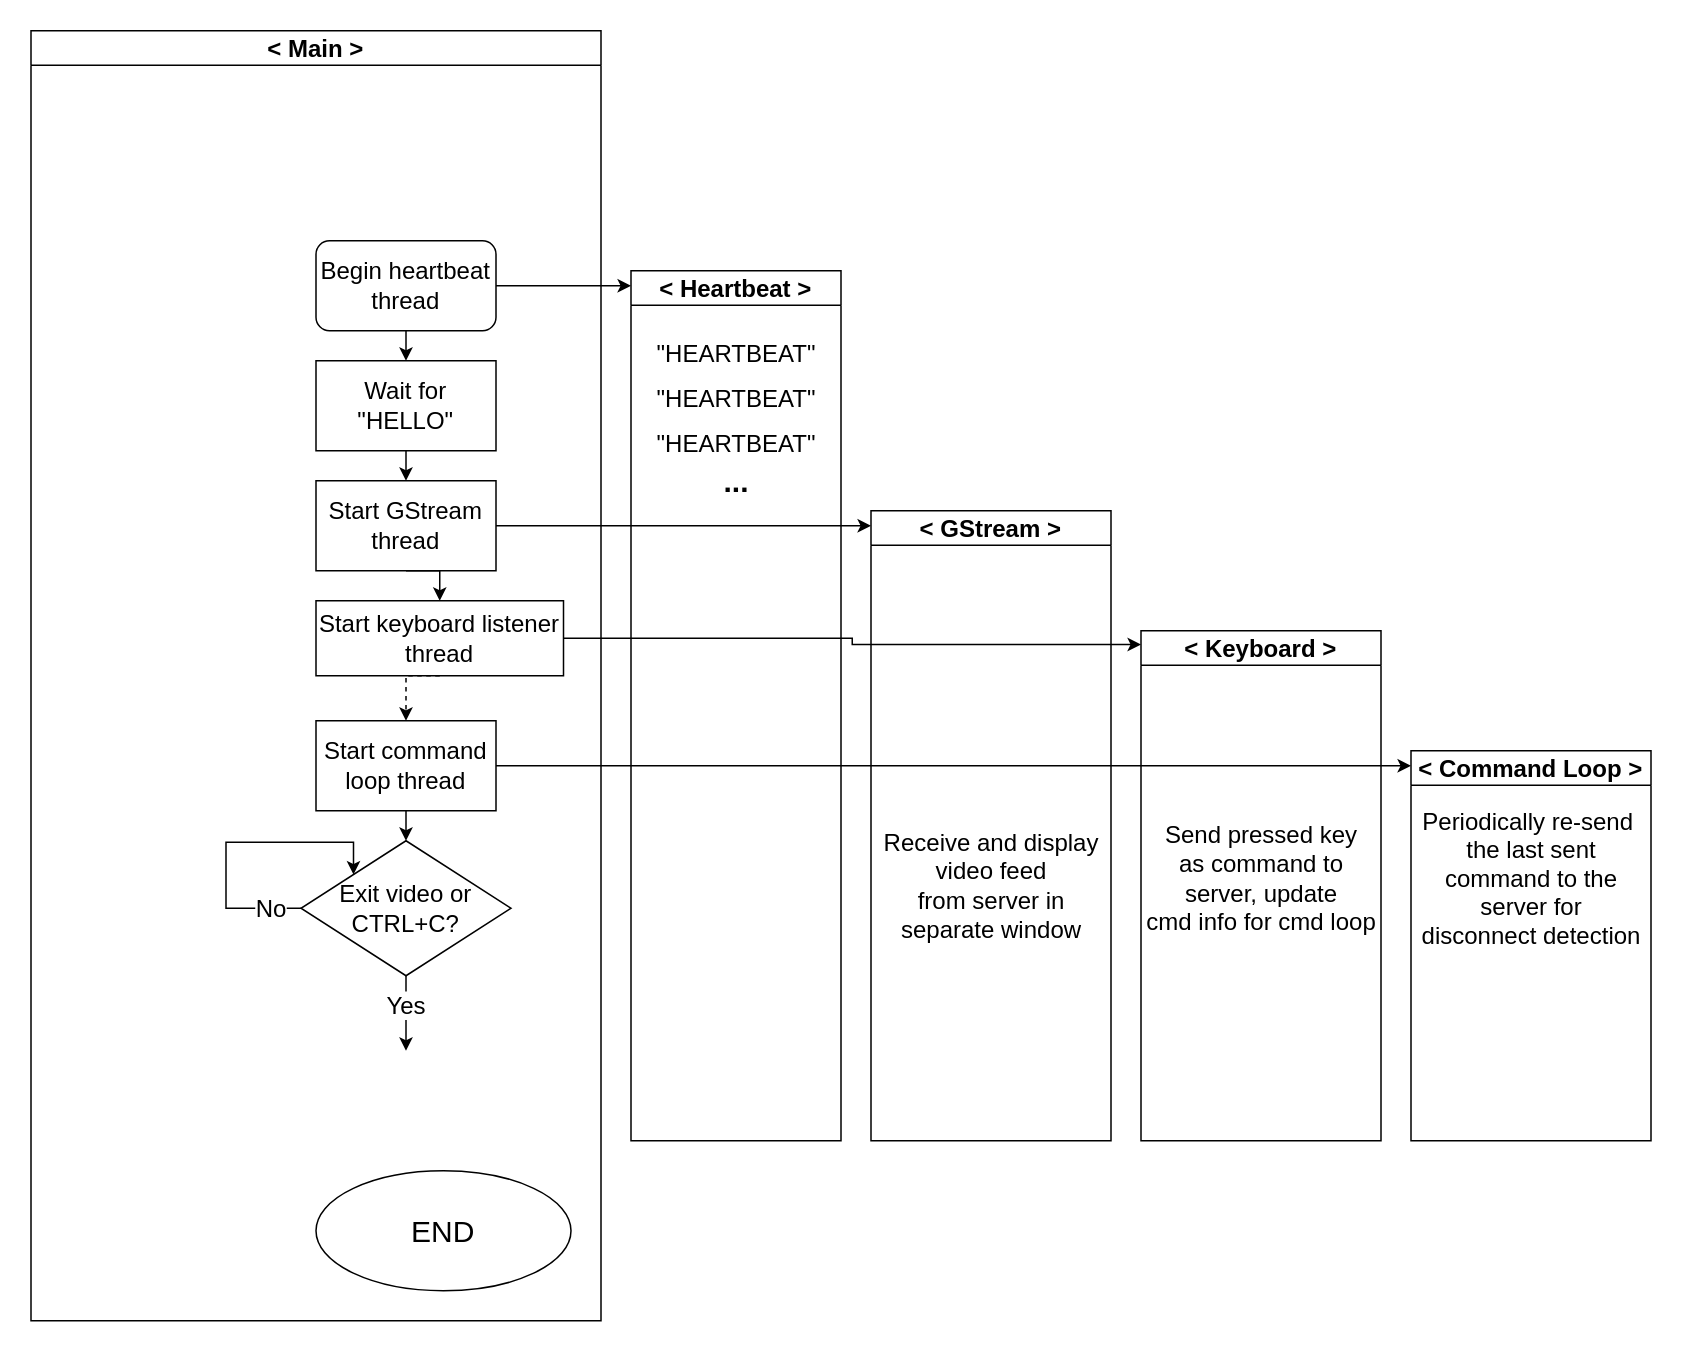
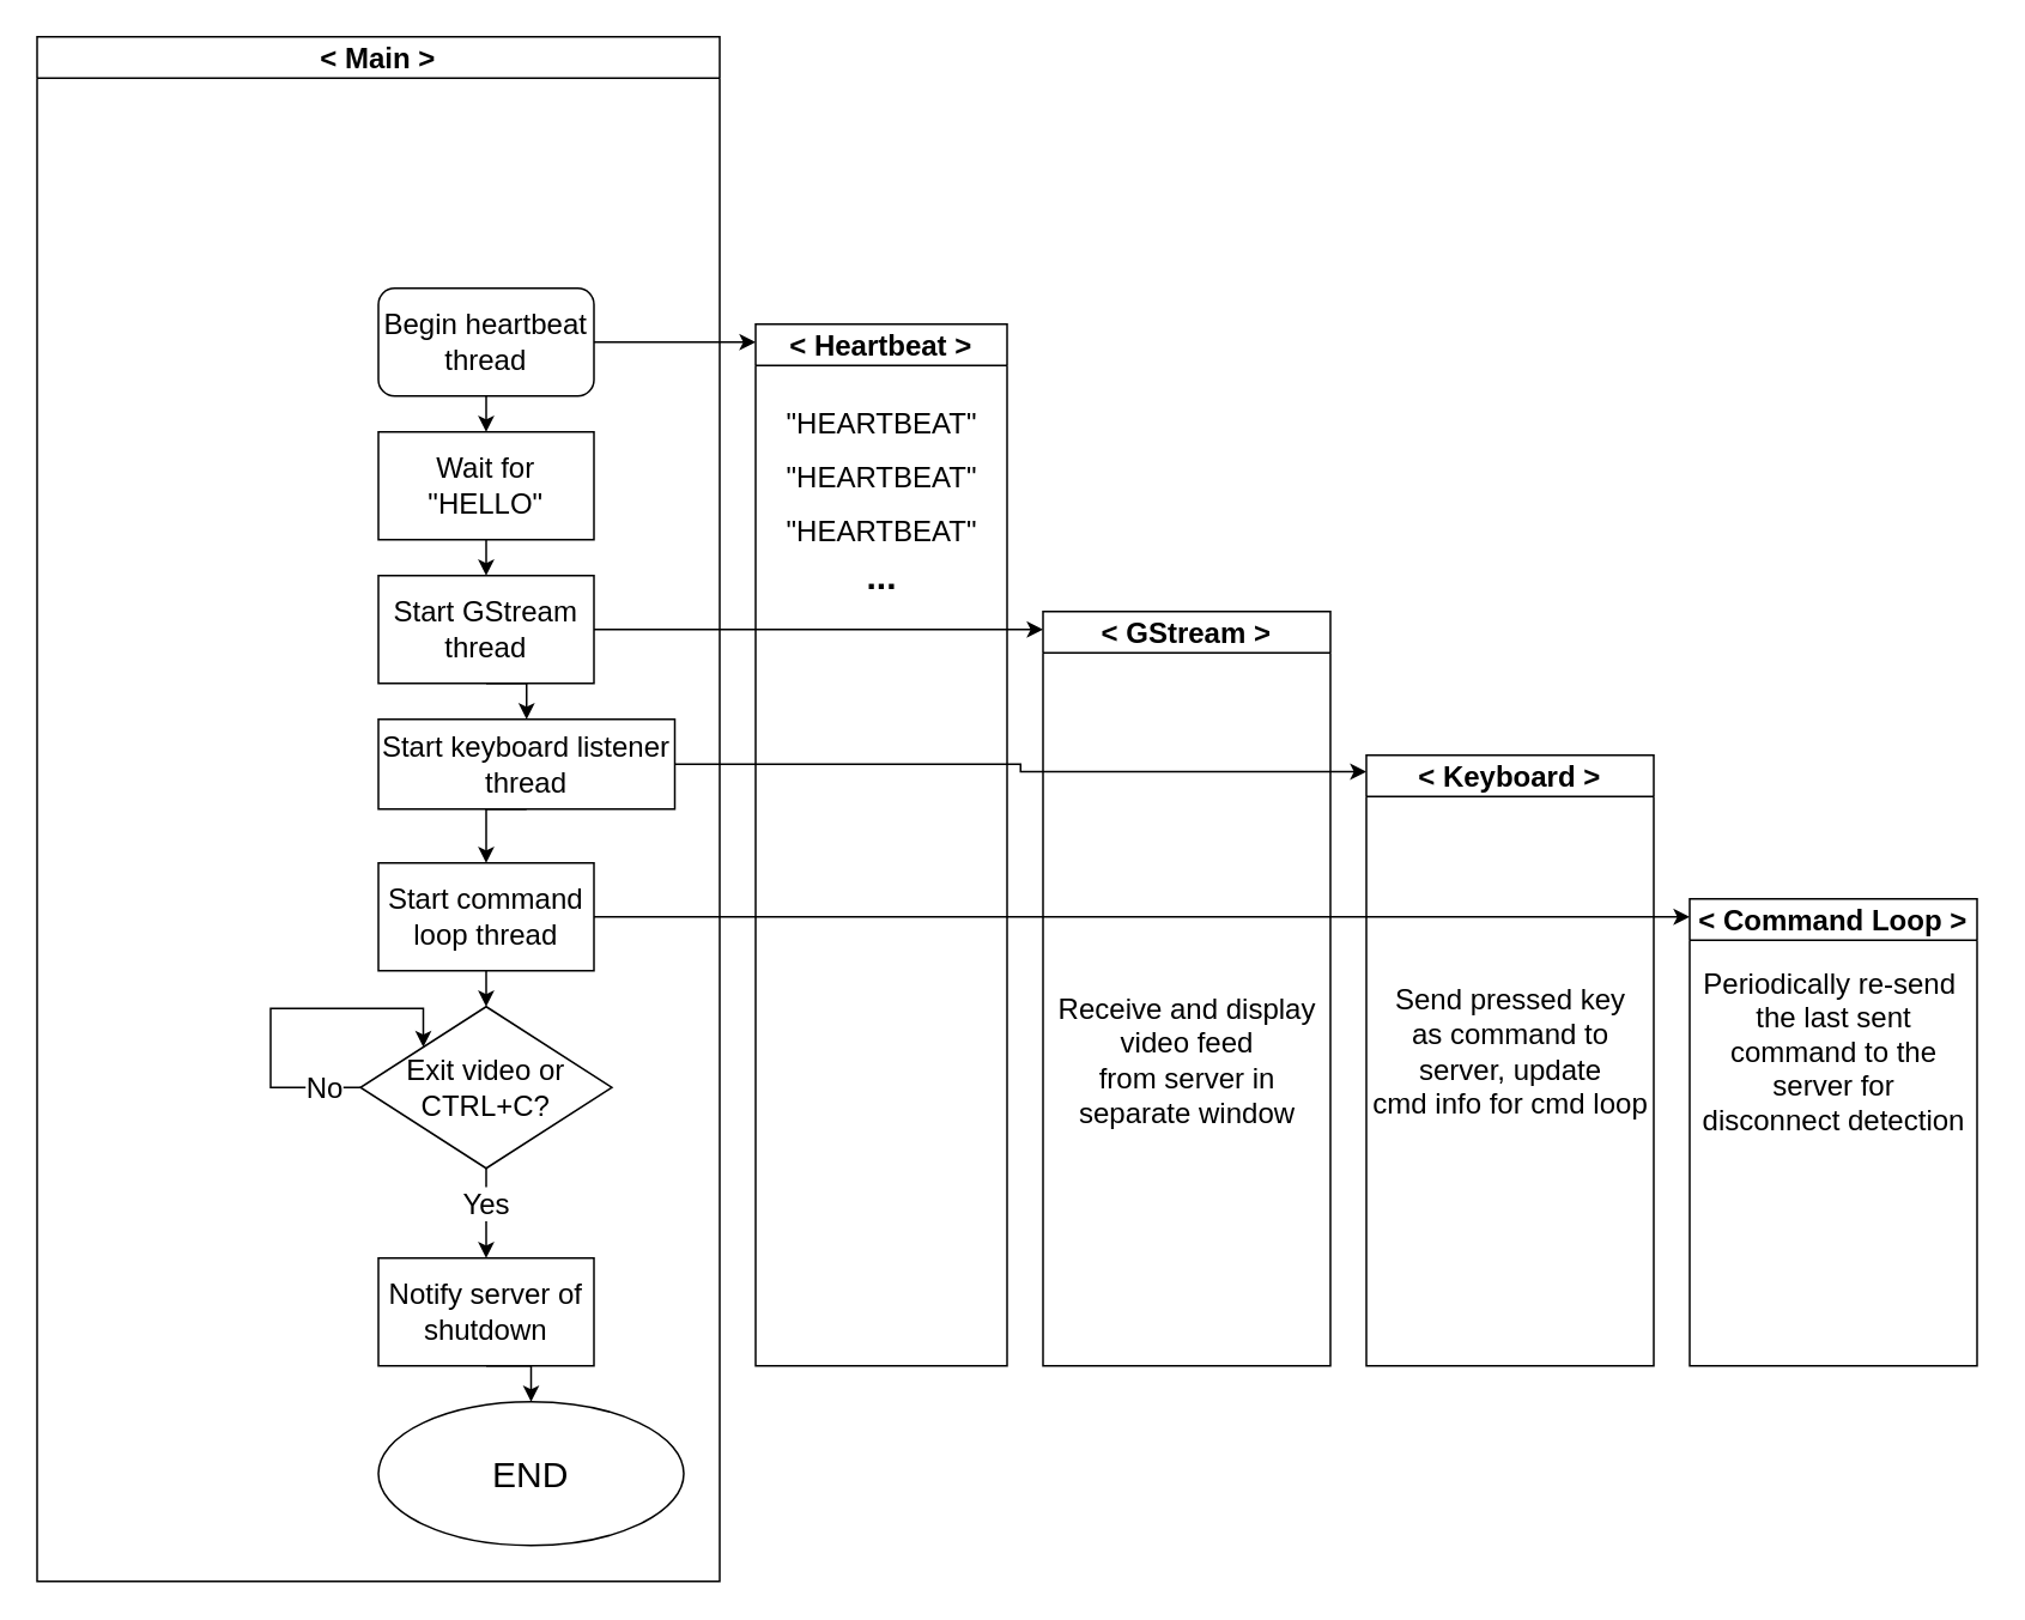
- <mxCell id="9" style="edgeStyle=orthogonalEdgeStyle;rounded=0;orthogonalLoop=1;jettySize=auto;html=1;exitX=0.5;exitY=1;exitDx=0;exitDy=0;entryX=0.5;entryY=0;entryDx=0;entryDy=0;dashed=1;" parent="1" source="10" target="12" edge="1"><mxGeometry relative="1" as="geometry" /></mxCell>
+ <mxCell id="9" style="edgeStyle=orthogonalEdgeStyle;rounded=0;orthogonalLoop=1;jettySize=auto;html=1;exitX=0.5;exitY=1;exitDx=0;exitDy=0;entryX=0.5;entryY=0;entryDx=0;entryDy=0;" parent="1" source="10" target="12" edge="1"><mxGeometry relative="1" as="geometry" /></mxCell>
+ <mxCell id="27" value="&lt;span style=&quot;font-size: 16px;&quot;&gt;Notify server of shutdown&lt;/span&gt;" style="rounded=0;whiteSpace=wrap;html=1;" parent="22" vertex="1"><mxGeometry x="190" y="680" width="120" height="60" as="geometry" /></mxCell>
+ <mxCell id="26" style="edgeStyle=orthogonalEdgeStyle;rounded=0;orthogonalLoop=1;jettySize=auto;html=1;exitX=0.5;exitY=1;exitDx=0;exitDy=0;entryX=0.5;entryY=0;entryDx=0;entryDy=0;" parent="22" source="27" target="28" edge="1"><mxGeometry relative="1" as="geometry" /></mxCell>
